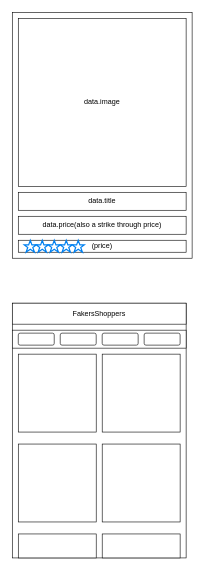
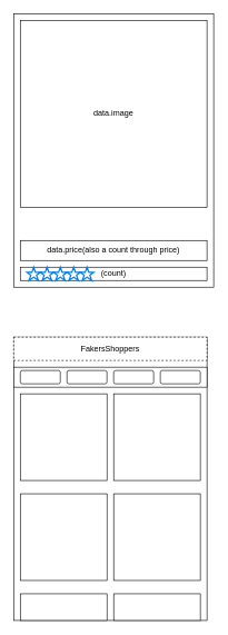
- <mxCell id="4" value="data.title" style="rounded=0;whiteSpace=wrap;html=1;" vertex="1" parent="1"><mxGeometry x="30" y="320" width="280" height="30" as="geometry" /></mxCell>
- <mxCell id="5" value="data.price(also a strike through price)" style="rounded=0;whiteSpace=wrap;html=1;" vertex="1" parent="1"><mxGeometry x="30" y="360" width="280" height="30" as="geometry" /></mxCell>
+ <mxCell id="5" value="data.price(also a count through price)" style="rounded=0;whiteSpace=wrap;html=1;" vertex="1" parent="1"><mxGeometry x="30" y="360" width="280" height="30" as="geometry" /></mxCell>
- <mxCell id="6" value="(price)" style="rounded=0;whiteSpace=wrap;html=1;" vertex="1" parent="1"><mxGeometry x="30" y="400" width="280" height="20" as="geometry" /></mxCell>
+ <mxCell id="6" value="(count)" style="rounded=0;whiteSpace=wrap;html=1;" vertex="1" parent="1"><mxGeometry x="30" y="400" width="280" height="20" as="geometry" /></mxCell>
- <mxCell id="13" value="FakersShoppers" style="rounded=0;whiteSpace=wrap;html=1;" vertex="1" parent="1"><mxGeometry x="20" y="505" width="290" height="35" as="geometry" /></mxCell>
+ <mxCell id="13" value="FakersShoppers" style="rounded=0;whiteSpace=wrap;html=1;dashed=1;" vertex="1" parent="1"><mxGeometry x="20" y="505" width="290" height="35" as="geometry" /></mxCell>
